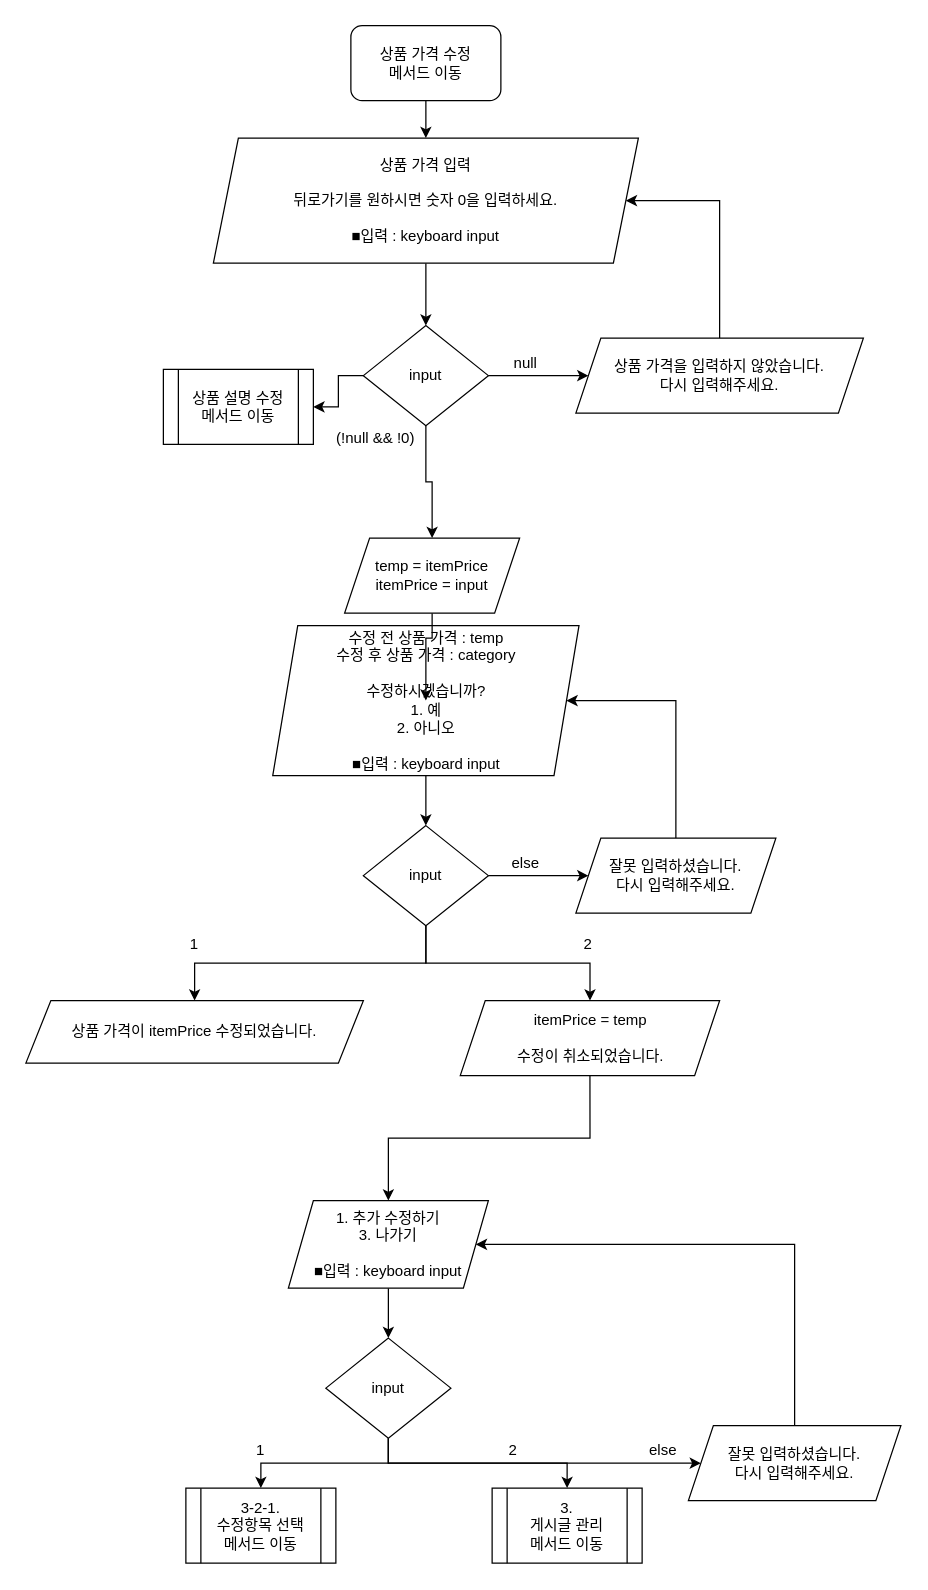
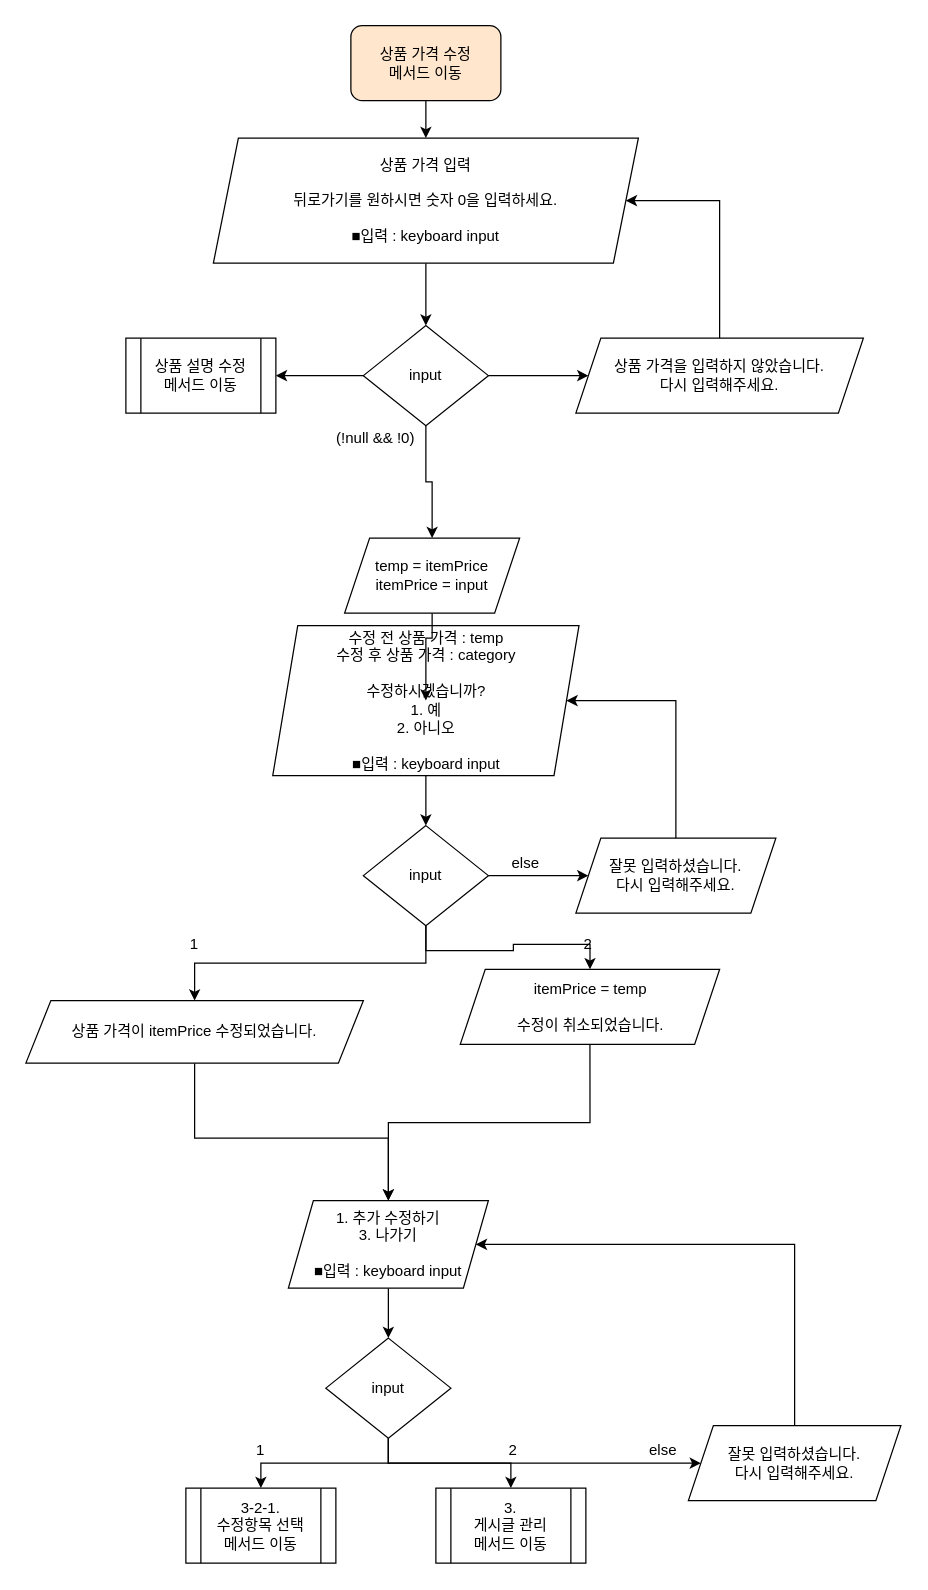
- <mxCell id="3" value="상품 가격 수정&lt;br&gt;메서드 이동" style="rounded=1;whiteSpace=wrap;html=1;" vertex="1" parent="1"><mxGeometry x="280" y="20" width="120" height="60" as="geometry" /></mxCell>
+ <mxCell id="3" value="상품 가격 수정&lt;br&gt;메서드 이동" style="rounded=1;whiteSpace=wrap;html=1;fillColor=#ffe6cc;" vertex="1" parent="1"><mxGeometry x="280" y="20" width="120" height="60" as="geometry" /></mxCell>
- <mxCell id="10" value="null" style="text;html=1;strokeColor=none;fillColor=none;align=center;verticalAlign=middle;whiteSpace=wrap;rounded=0;" vertex="1" parent="1"><mxGeometry x="400" y="280" width="40" height="20" as="geometry" /></mxCell>
- <mxCell id="11" value="상품 설명 수정&lt;br&gt;메서드 이동" style="shape=process;whiteSpace=wrap;html=1;backgroundOutline=1;rounded=1;arcSize=0;" vertex="1" parent="1"><mxGeometry x="130" y="295" width="120" height="60" as="geometry" /></mxCell>
+ <mxCell id="11" value="상품 설명 수정&lt;br&gt;메서드 이동" style="shape=process;whiteSpace=wrap;html=1;backgroundOutline=1;rounded=1;arcSize=0;" vertex="1" parent="1"><mxGeometry x="100" y="270" width="120" height="60" as="geometry" /></mxCell>
- <mxCell id="28" value="itemPrice = temp&lt;br&gt;&lt;br&gt;수정이 취소되었습니다." style="shape=parallelogram;perimeter=parallelogramPerimeter;whiteSpace=wrap;html=1;fixedSize=1;" vertex="1" parent="1"><mxGeometry x="367.5" y="800" width="207.5" height="60" as="geometry" /></mxCell>
+ <mxCell id="28" value="itemPrice = temp&lt;br&gt;&lt;br&gt;수정이 취소되었습니다." style="shape=parallelogram;perimeter=parallelogramPerimeter;whiteSpace=wrap;html=1;fixedSize=1;" vertex="1" parent="1"><mxGeometry x="367.5" y="775" width="207.5" height="60" as="geometry" /></mxCell>
+ <mxCell id="25" style="edgeStyle=orthogonalEdgeStyle;rounded=0;orthogonalLoop=1;jettySize=auto;html=1;exitX=0.5;exitY=1;exitDx=0;exitDy=0;" edge="1" parent="1" source="26" target="30"><mxGeometry relative="1" as="geometry"><Array as="points"><mxPoint x="155" y="910" /><mxPoint x="310" y="910" /></Array></mxGeometry></mxCell>
- <mxCell id="36" value="3.&lt;br&gt;게시글 관리&lt;br&gt;메서드 이동" style="shape=process;whiteSpace=wrap;html=1;backgroundOutline=1;" vertex="1" parent="1"><mxGeometry x="393" y="1190" width="120" height="60" as="geometry" /></mxCell>
+ <mxCell id="36" value="3.&lt;br&gt;게시글 관리&lt;br&gt;메서드 이동" style="shape=process;whiteSpace=wrap;html=1;backgroundOutline=1;" vertex="1" parent="1"><mxGeometry x="348" y="1190" width="120" height="60" as="geometry" /></mxCell>
